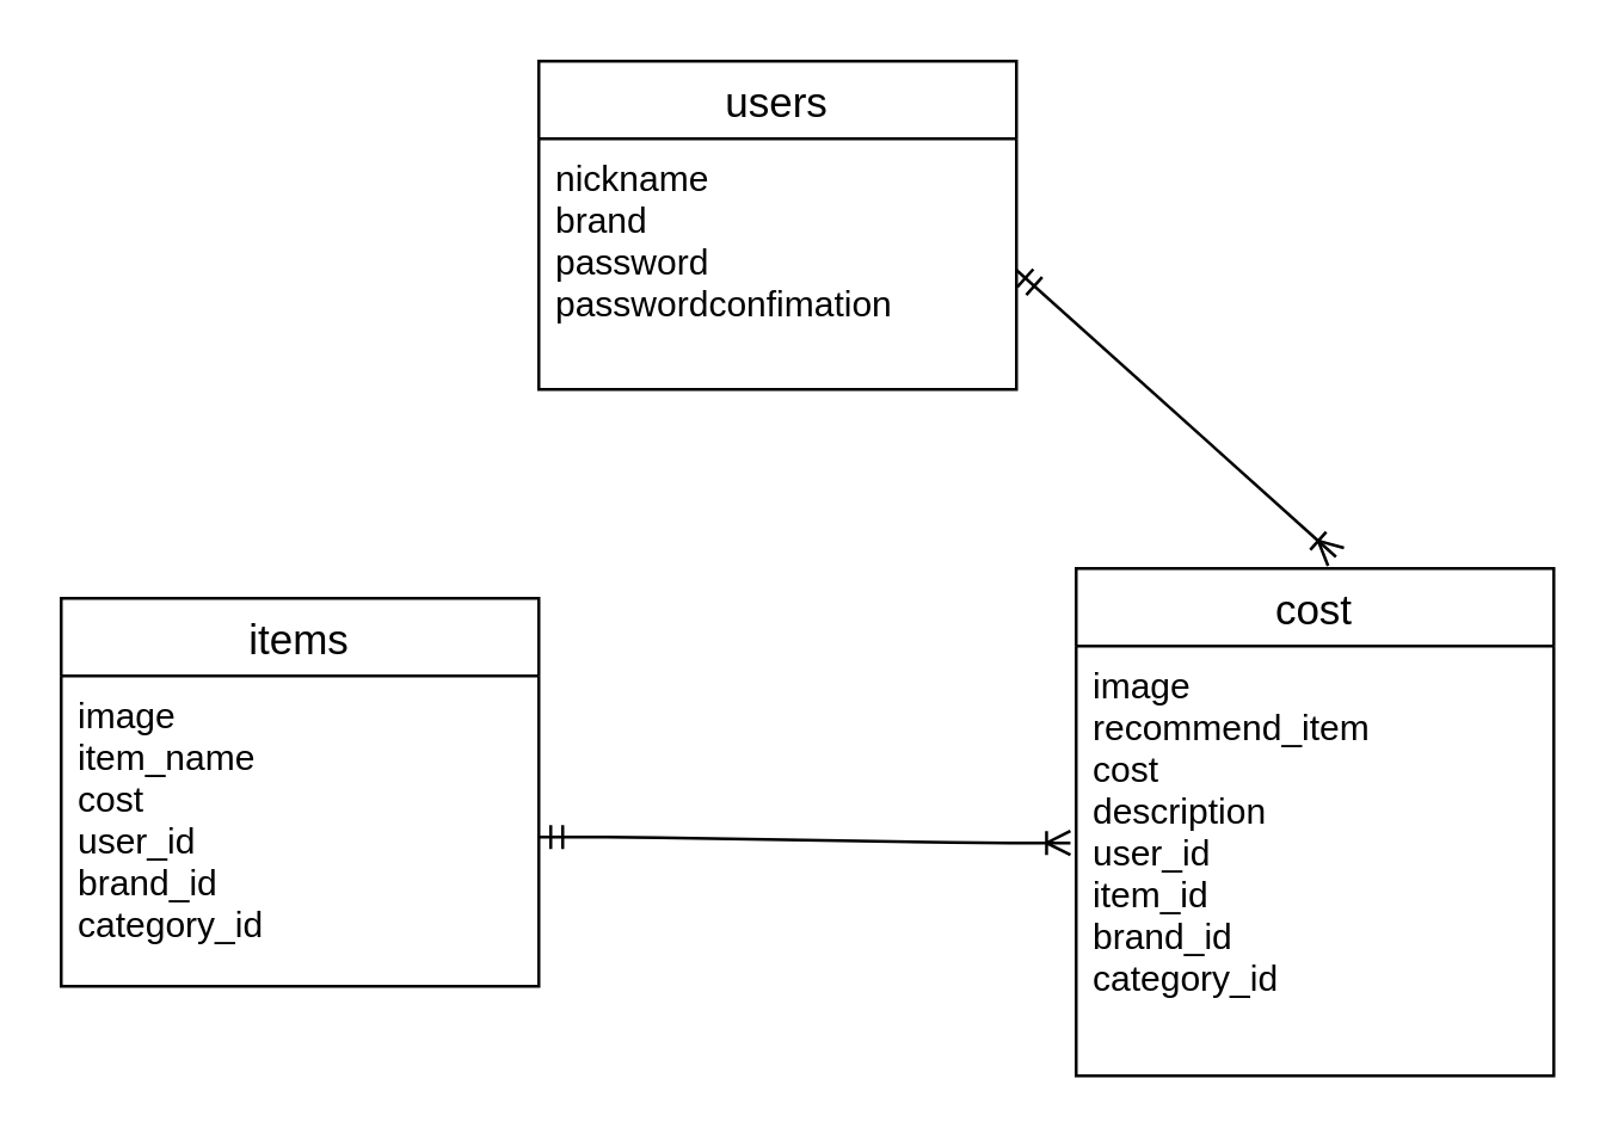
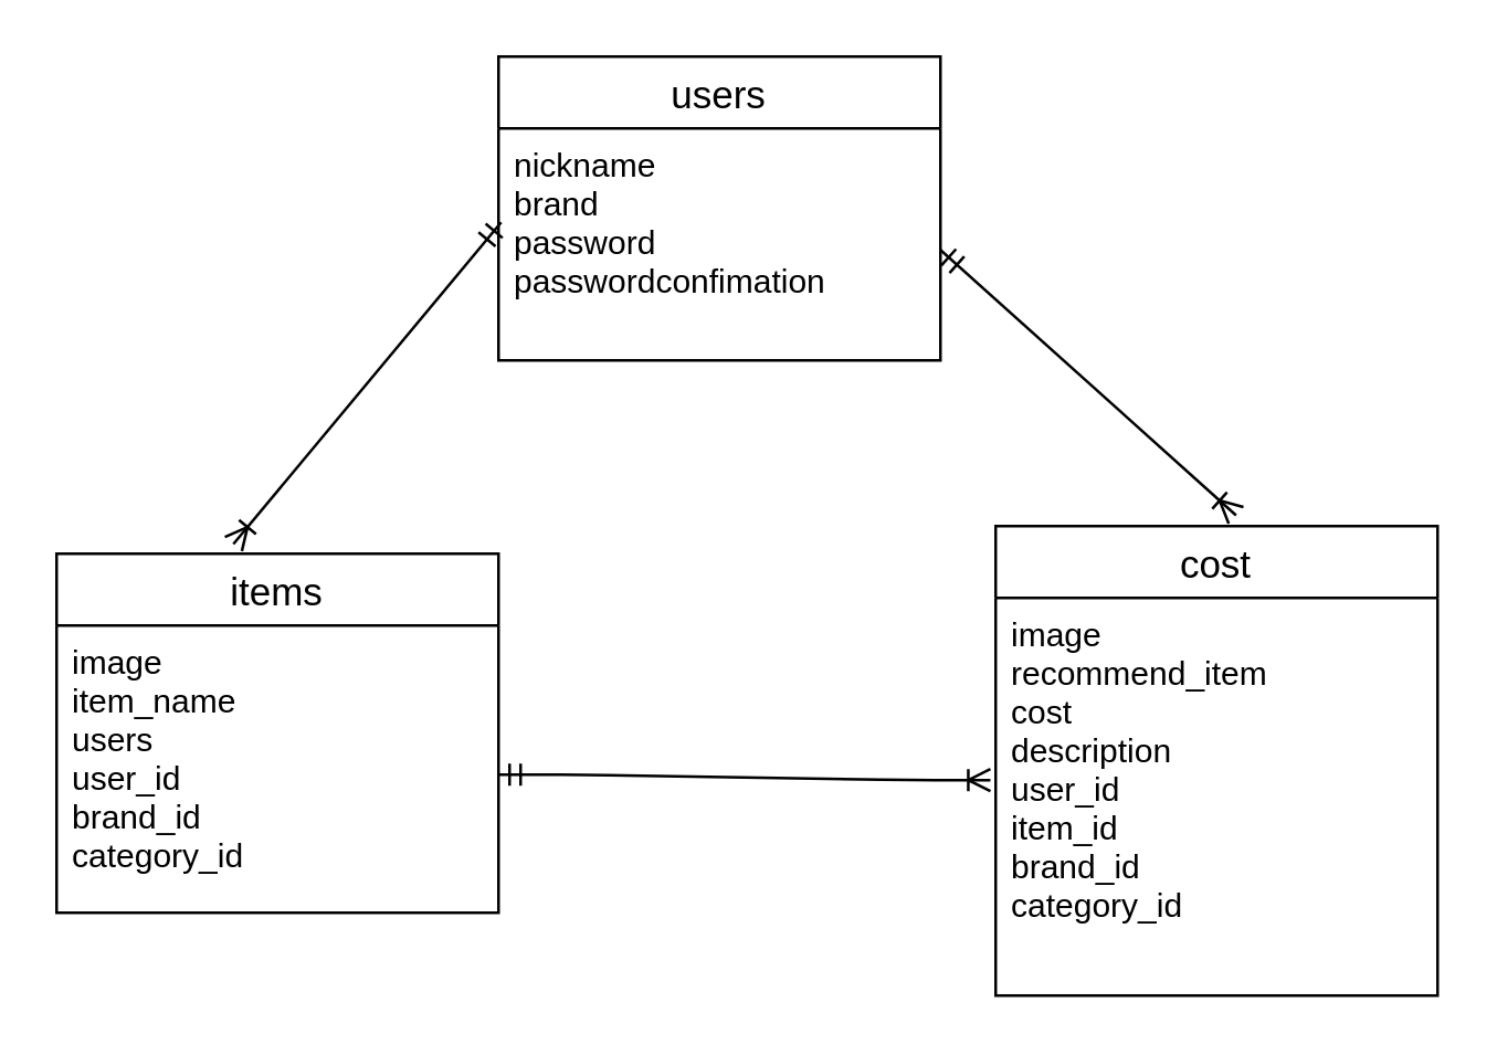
+ <mxCell id="9" value="" style="fontSize=12;html=1;endArrow=ERoneToMany;startArrow=ERmandOne;exitX=0.006;exitY=0.405;exitDx=0;exitDy=0;exitPerimeter=0;entryX=0.4;entryY=-0.027;entryDx=0;entryDy=0;entryPerimeter=0;" edge="1" parent="1" source="3" target="4"><mxGeometry width="100" height="100" relative="1" as="geometry"><mxPoint x="-20" y="120" as="sourcePoint" /><mxPoint x="80" y="20" as="targetPoint" /></mxGeometry></mxCell>
- <mxCell id="5" value="image&#10;item_name&#10;cost&#10;user_id&#10;brand_id&#10;category_id&#10;" style="text;strokeColor=none;fillColor=none;spacingLeft=4;spacingRight=4;overflow=hidden;rotatable=0;points=[[0,0.5],[1,0.5]];portConstraint=eastwest;fontSize=12;" vertex="1" parent="4"><mxGeometry y="26" width="160" height="104" as="geometry" /></mxCell>
+ <mxCell id="5" value="image&#10;item_name&#10;users&#10;user_id&#10;brand_id&#10;category_id&#10;" style="text;strokeColor=none;fillColor=none;spacingLeft=4;spacingRight=4;overflow=hidden;rotatable=0;points=[[0,0.5],[1,0.5]];portConstraint=eastwest;fontSize=12;" vertex="1" parent="4"><mxGeometry y="26" width="160" height="104" as="geometry" /></mxCell>
